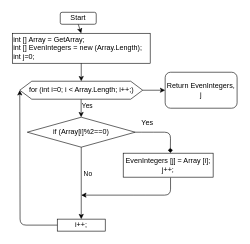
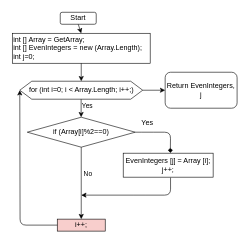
- <mxCell id="16" value="i++;" style="rounded=0;whiteSpace=wrap;html=1;" vertex="1" parent="1"><mxGeometry x="95" y="365" width="80" height="20" as="geometry" /></mxCell>
+ <mxCell id="16" value="i++;" style="rounded=0;whiteSpace=wrap;html=1;fillColor=#f8cecc;" vertex="1" parent="1"><mxGeometry x="95" y="365" width="80" height="20" as="geometry" /></mxCell>
